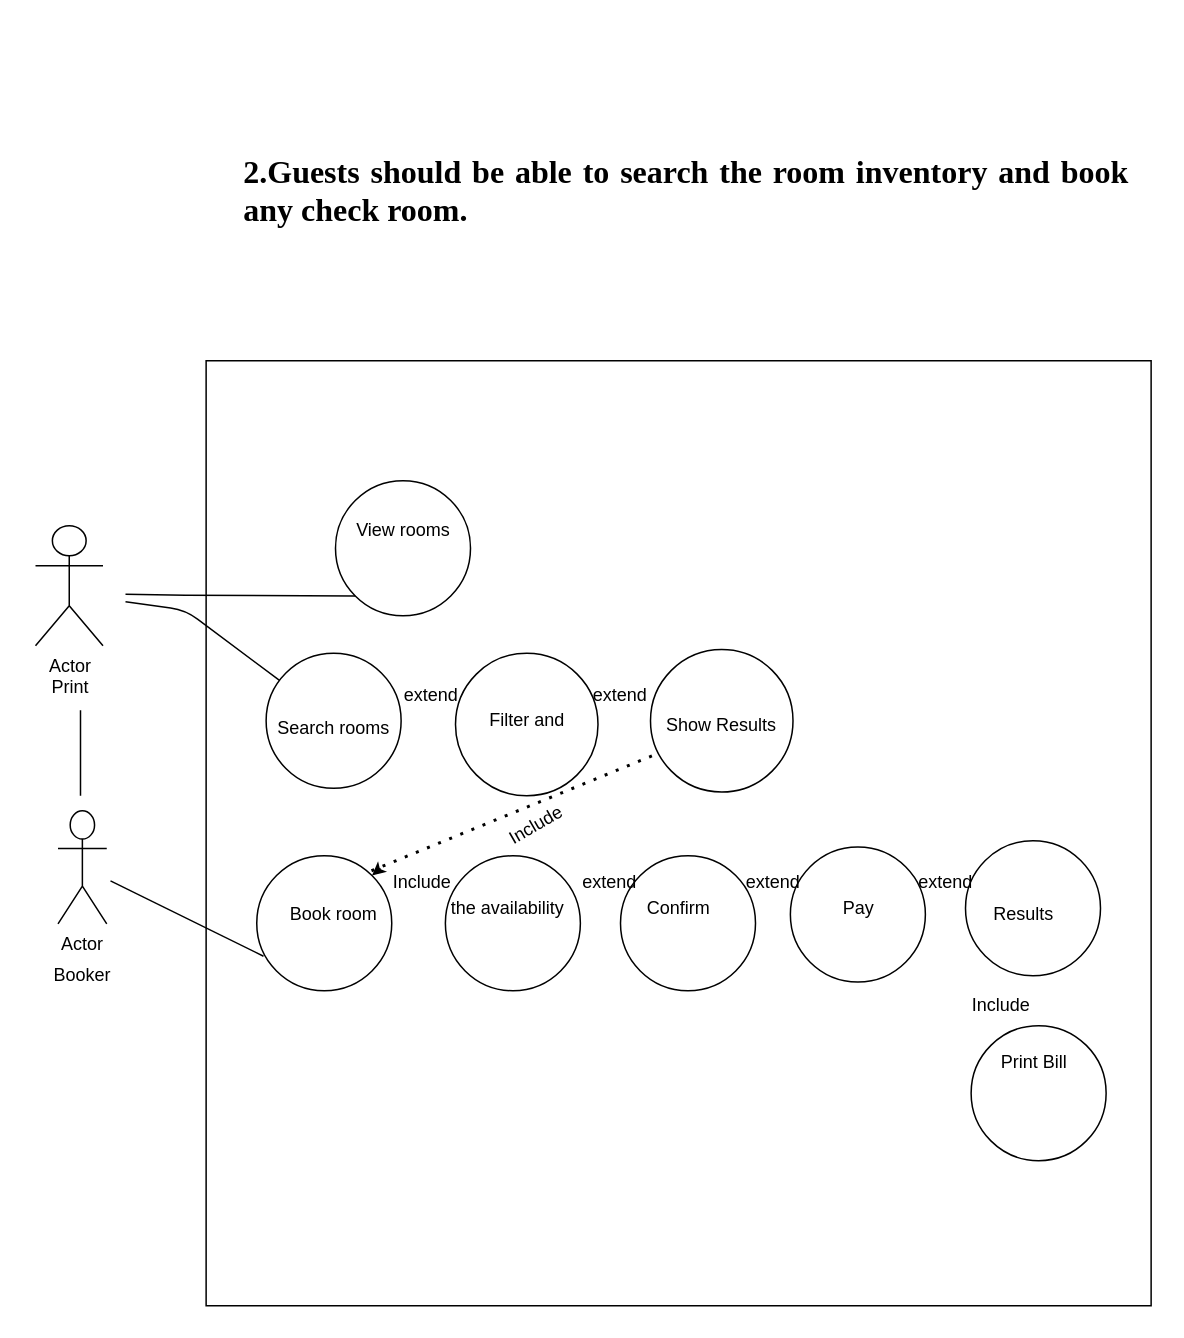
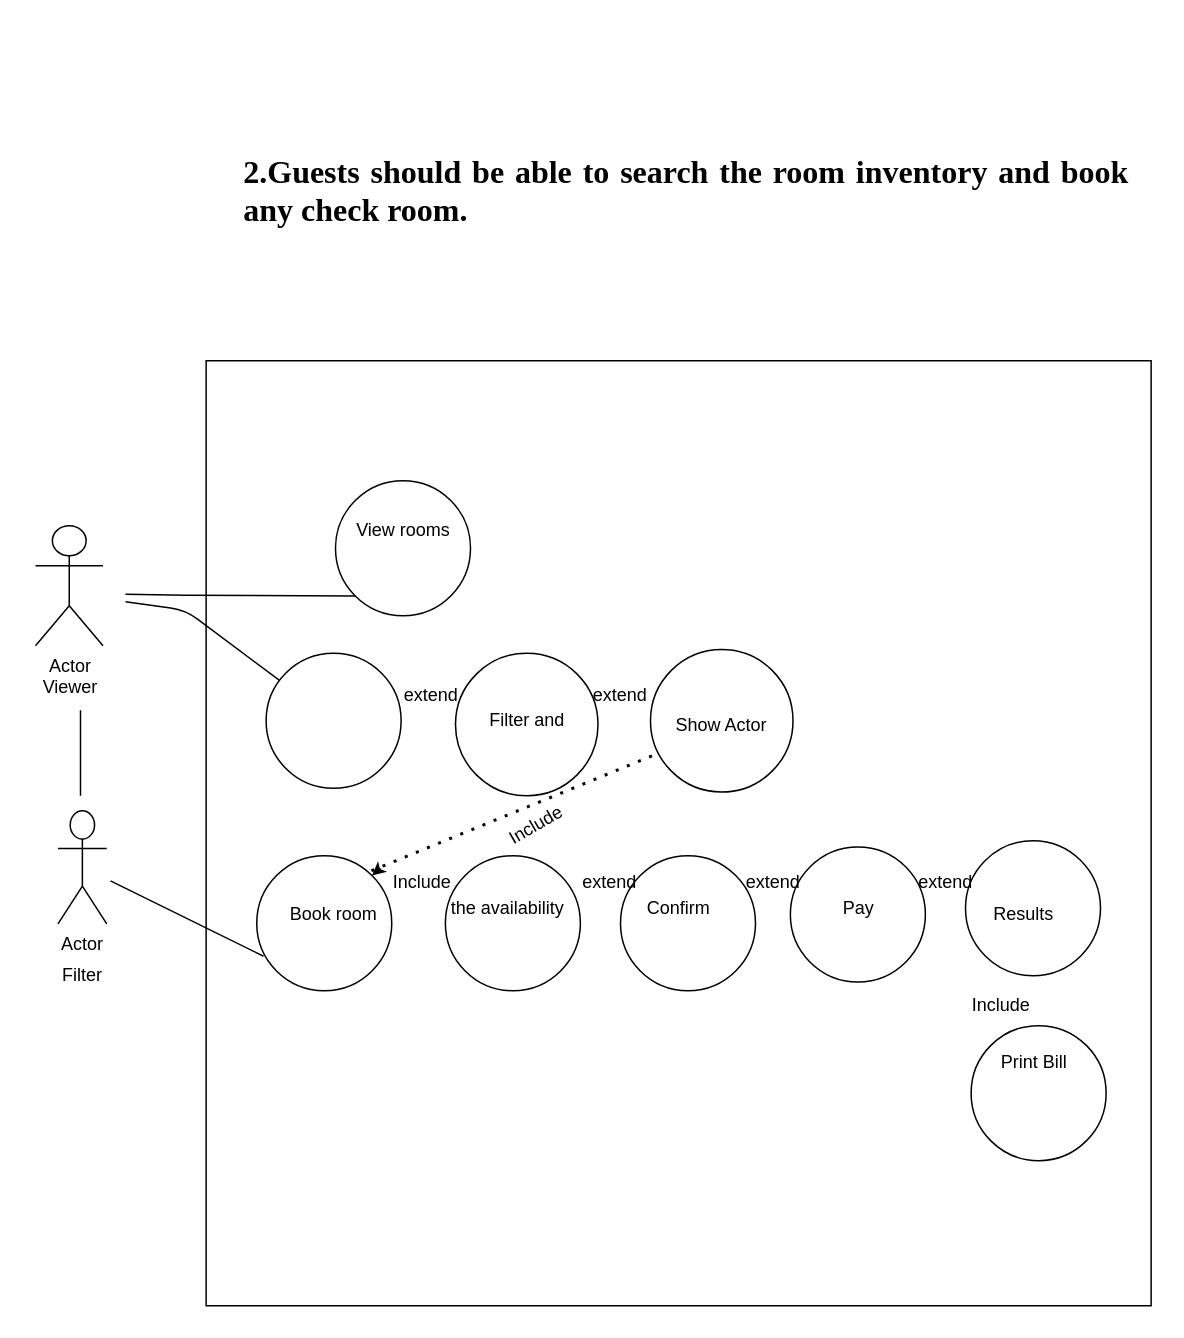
- <mxCell id="45" value="Print" style="text;html=1;align=center;verticalAlign=middle;resizable=0;points=[];autosize=1;" vertex="1" parent="1"><mxGeometry x="20.5" y="447.5" width="50" height="20" as="geometry" /></mxCell>
+ <mxCell id="45" value="Viewer" style="text;html=1;align=center;verticalAlign=middle;resizable=0;points=[];autosize=1;" vertex="1" parent="1"><mxGeometry x="20.5" y="447.5" width="50" height="20" as="geometry" /></mxCell>
- <mxCell id="34" value="Show Results" style="text;html=1;strokeColor=none;fillColor=none;align=center;verticalAlign=middle;whiteSpace=wrap;rounded=0;" vertex="1" parent="1"><mxGeometry x="438" y="462.5" width="85" height="40" as="geometry" /></mxCell>
+ <mxCell id="34" value="Show Actor" style="text;html=1;strokeColor=none;fillColor=none;align=center;verticalAlign=middle;whiteSpace=wrap;rounded=0;" vertex="1" parent="1"><mxGeometry x="438" y="462.5" width="85" height="40" as="geometry" /></mxCell>
- <mxCell id="7" value="Search rooms" style="text;html=1;strokeColor=none;fillColor=none;align=center;verticalAlign=middle;whiteSpace=wrap;rounded=0;" vertex="1" parent="1"><mxGeometry x="183" y="472.5" width="77.5" height="25" as="geometry" /></mxCell>
- <mxCell id="10" value="Booker" style="text;html=1;align=center;verticalAlign=middle;resizable=0;points=[];autosize=1;" vertex="1" parent="1"><mxGeometry x="29.25" y="640.01" width="50" height="20" as="geometry" /></mxCell>
+ <mxCell id="10" value="Filter" style="text;html=1;align=center;verticalAlign=middle;resizable=0;points=[];autosize=1;" vertex="1" parent="1"><mxGeometry x="29.25" y="640.01" width="50" height="20" as="geometry" /></mxCell>
